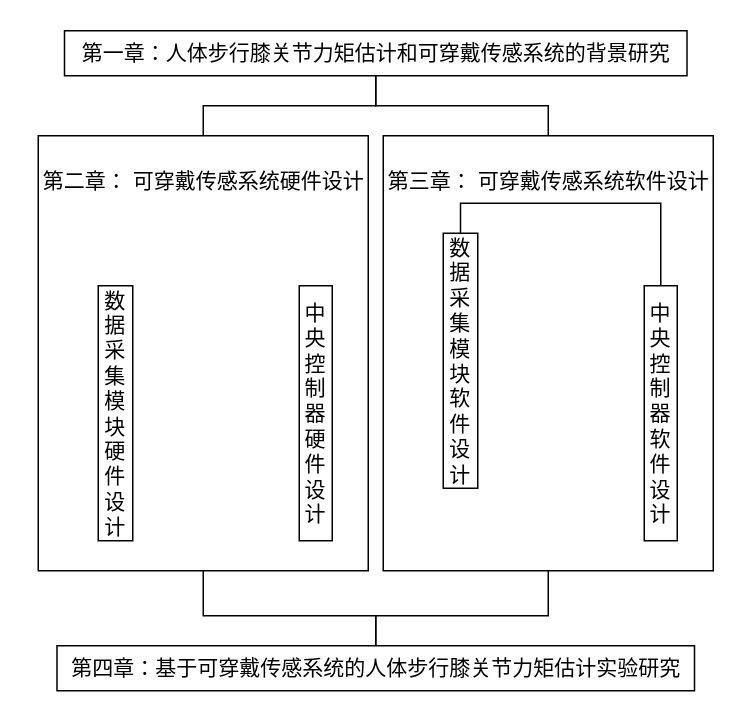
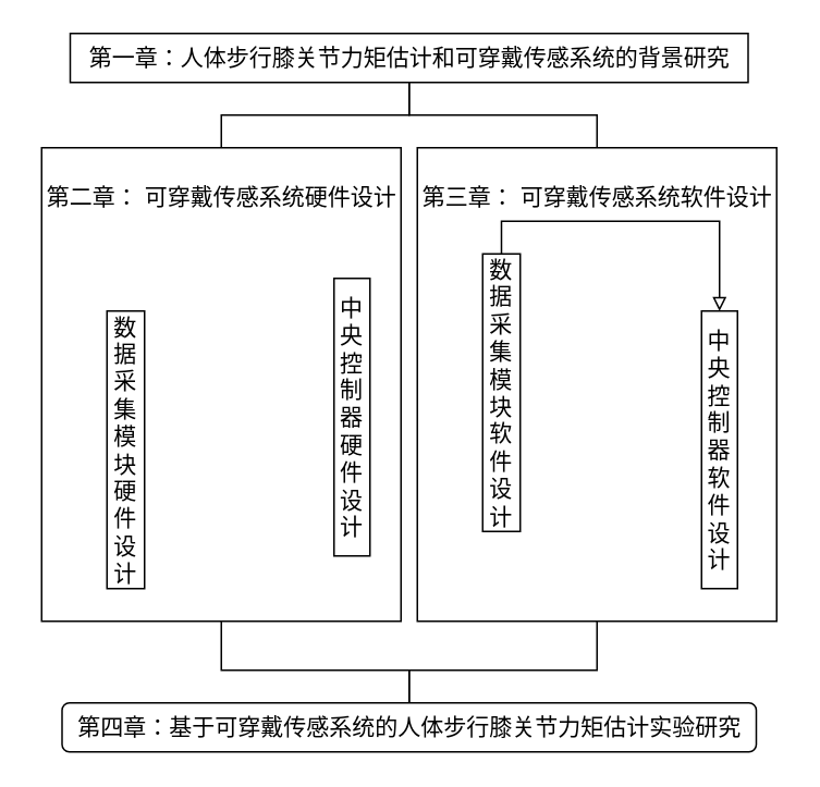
- <mxCell id="14" style="edgeStyle=orthogonalEdgeStyle;rounded=0;orthogonalLoop=1;jettySize=auto;html=1;exitX=0.5;exitY=0;exitDx=0;exitDy=0;entryX=0.5;entryY=0;entryDx=0;entryDy=0;endArrow=none;endFill=0;fontSize=14;" edge="1" parent="1" source="15" target="16"><mxGeometry relative="1" as="geometry" /></mxCell>
+ <mxCell id="14" style="edgeStyle=orthogonalEdgeStyle;rounded=0;orthogonalLoop=1;jettySize=auto;html=1;exitX=0.5;exitY=0;exitDx=0;exitDy=0;entryX=0.5;entryY=0;entryDx=0;entryDy=0;endArrow=block;endFill=0;fontSize=14;" edge="1" parent="1" source="15" target="16"><mxGeometry relative="1" as="geometry" /></mxCell>
- <mxCell id="11" value="中&lt;br style=&quot;font-size: 14px;&quot;&gt;央&lt;br style=&quot;font-size: 14px;&quot;&gt;控&lt;br style=&quot;font-size: 14px;&quot;&gt;制&lt;br style=&quot;font-size: 14px;&quot;&gt;器&lt;br style=&quot;font-size: 14px;&quot;&gt;硬&lt;br style=&quot;font-size: 14px;&quot;&gt;件&lt;br style=&quot;font-size: 14px;&quot;&gt;设&lt;br style=&quot;font-size: 14px;&quot;&gt;计" style="rounded=0;whiteSpace=wrap;html=1;fontSize=14;" vertex="1" parent="1"><mxGeometry x="199" y="190" width="22" height="170" as="geometry" /></mxCell>
+ <mxCell id="11" value="中&lt;br style=&quot;font-size: 14px;&quot;&gt;央&lt;br style=&quot;font-size: 14px;&quot;&gt;控&lt;br style=&quot;font-size: 14px;&quot;&gt;制&lt;br style=&quot;font-size: 14px;&quot;&gt;器&lt;br style=&quot;font-size: 14px;&quot;&gt;硬&lt;br style=&quot;font-size: 14px;&quot;&gt;件&lt;br style=&quot;font-size: 14px;&quot;&gt;设&lt;br style=&quot;font-size: 14px;&quot;&gt;计" style="rounded=0;whiteSpace=wrap;html=1;fontSize=14;" vertex="1" parent="1"><mxGeometry x="204" y="170" width="22" height="170" as="geometry" /></mxCell>
- <mxCell id="9" value="第四章：基于可穿戴传感系统的人体步行膝关节力矩估计实验研究" style="rounded=0;whiteSpace=wrap;html=1;fontSize=14;" vertex="1" parent="1"><mxGeometry x="37.5" y="430" width="425" height="30" as="geometry" /></mxCell>
+ <mxCell id="9" value="第四章：基于可穿戴传感系统的人体步行膝关节力矩估计实验研究" style="whiteSpace=wrap;html=1;fontSize=14;rounded=1;" vertex="1" parent="1"><mxGeometry x="37.5" y="430" width="425" height="30" as="geometry" /></mxCell>
